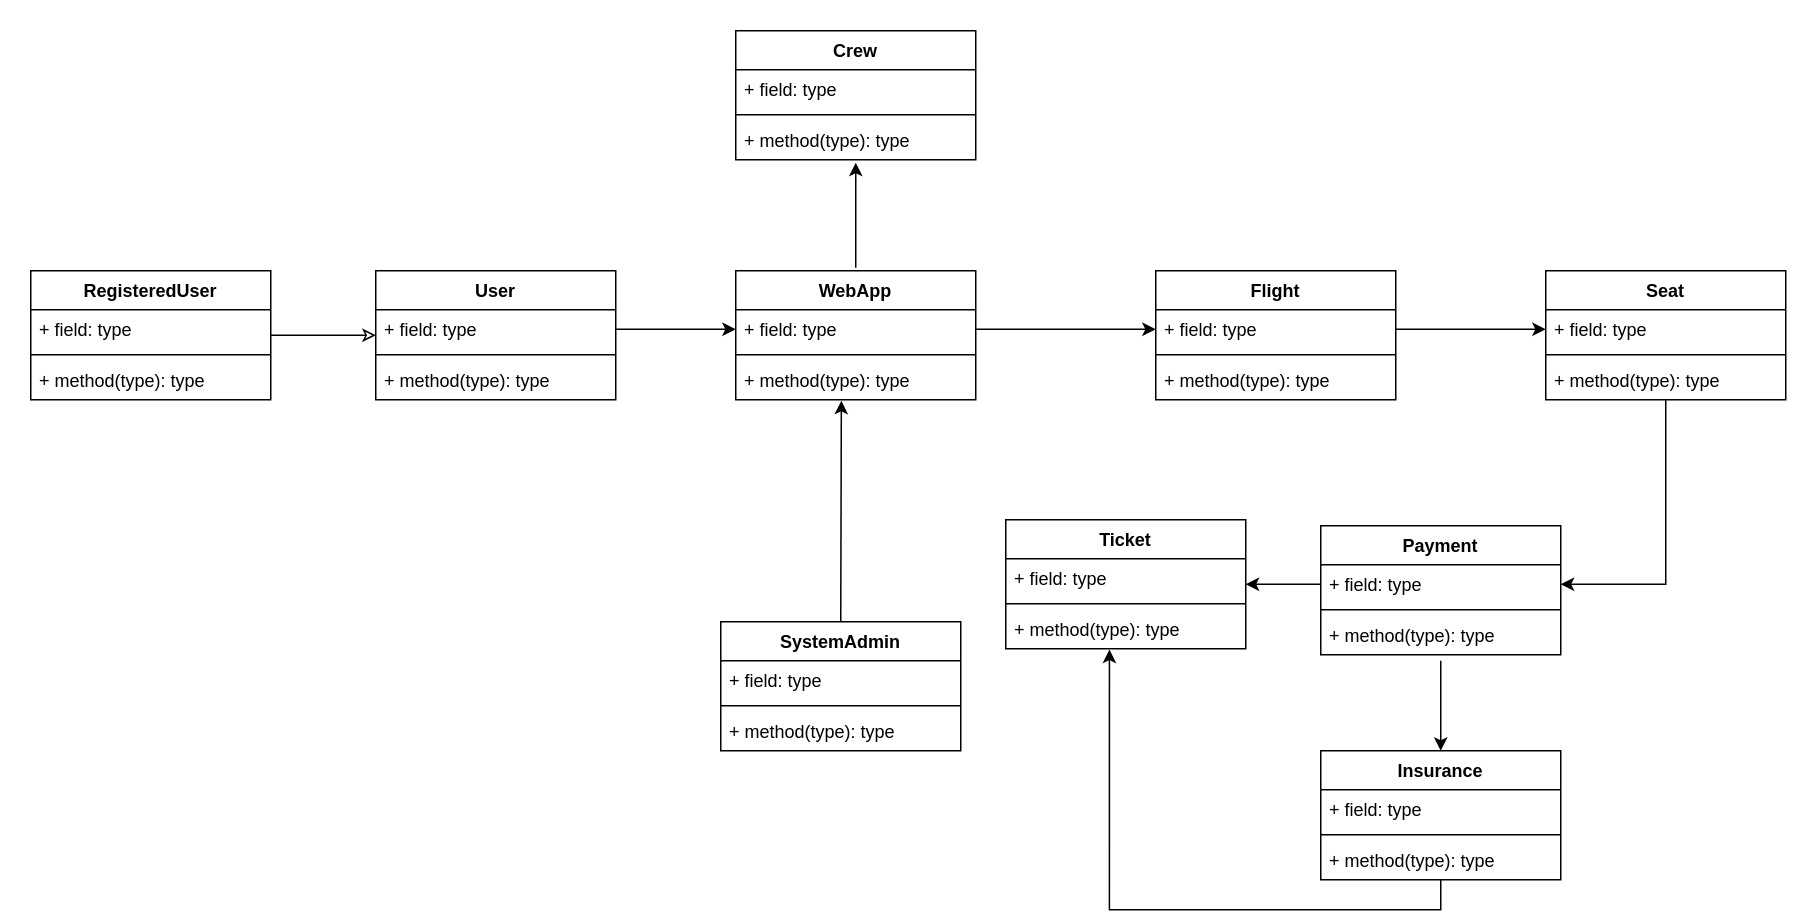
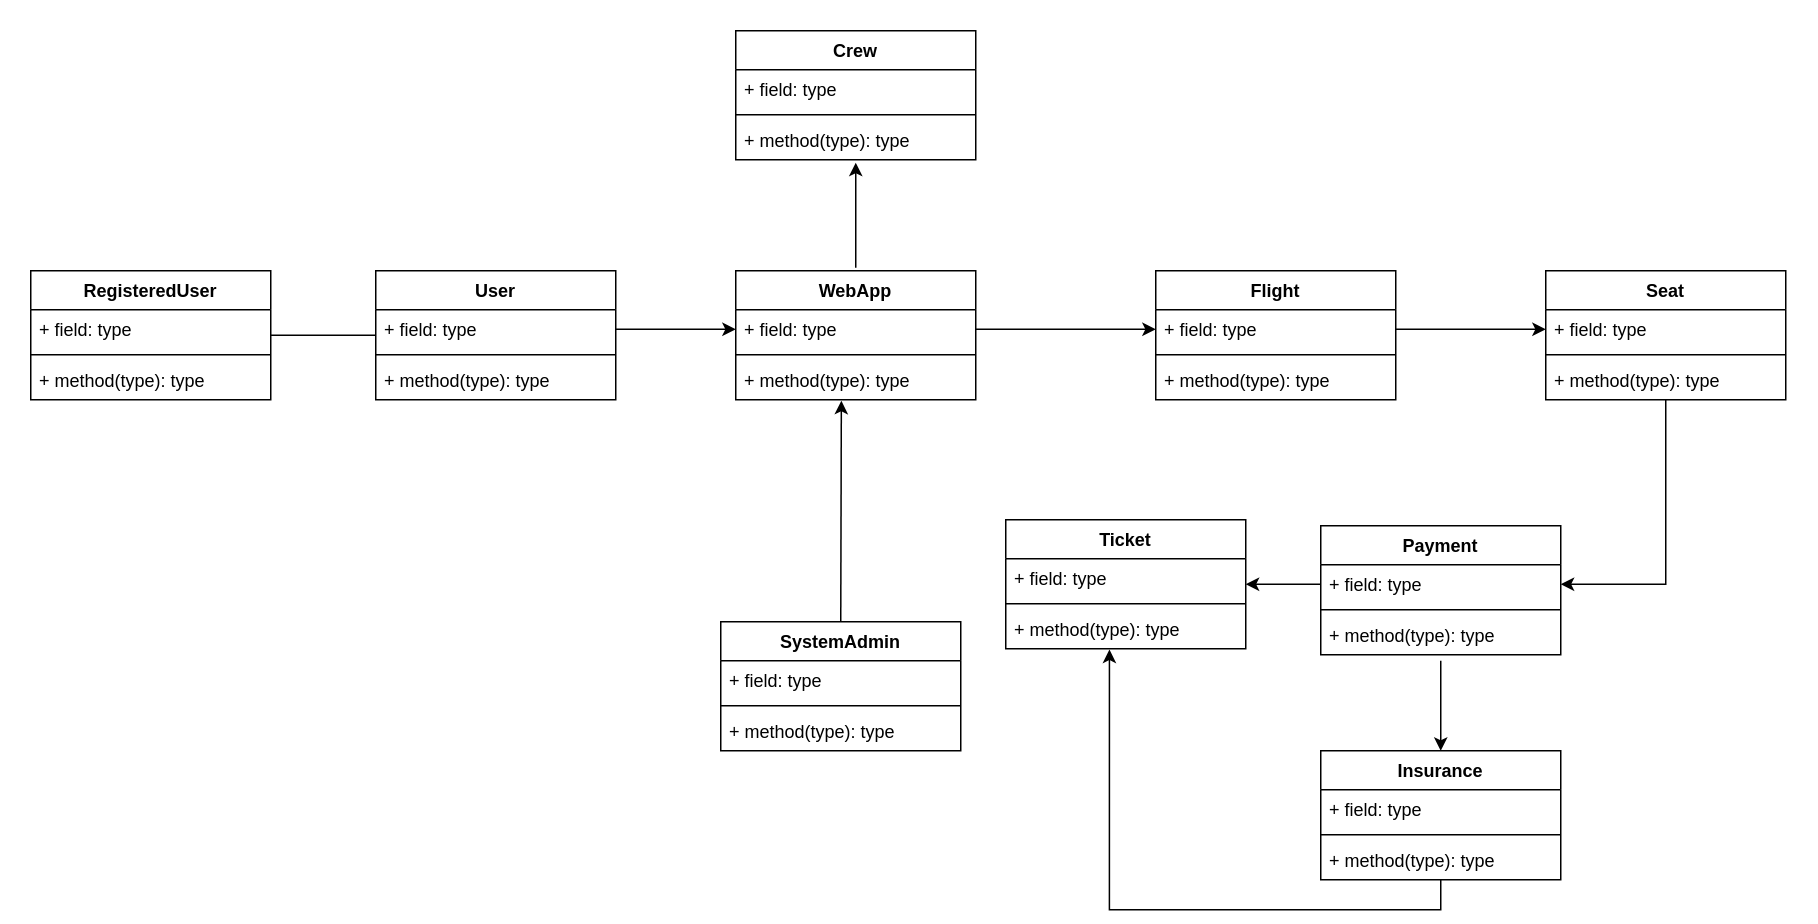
- <mxCell id="6" style="edgeStyle=orthogonalEdgeStyle;rounded=0;orthogonalLoop=1;jettySize=auto;html=1;endArrow=classic;endFill=0;" parent="1" source="7" target="2" edge="1"><mxGeometry relative="1" as="geometry"><Array as="points"><mxPoint x="140" y="223" /></Array></mxGeometry></mxCell>
+ <mxCell id="6" style="edgeStyle=orthogonalEdgeStyle;rounded=0;orthogonalLoop=1;jettySize=auto;html=1;endArrow=none;endFill=0;" parent="1" source="7" target="2" edge="1"><mxGeometry relative="1" as="geometry"><Array as="points"><mxPoint x="140" y="223" /></Array></mxGeometry></mxCell>
